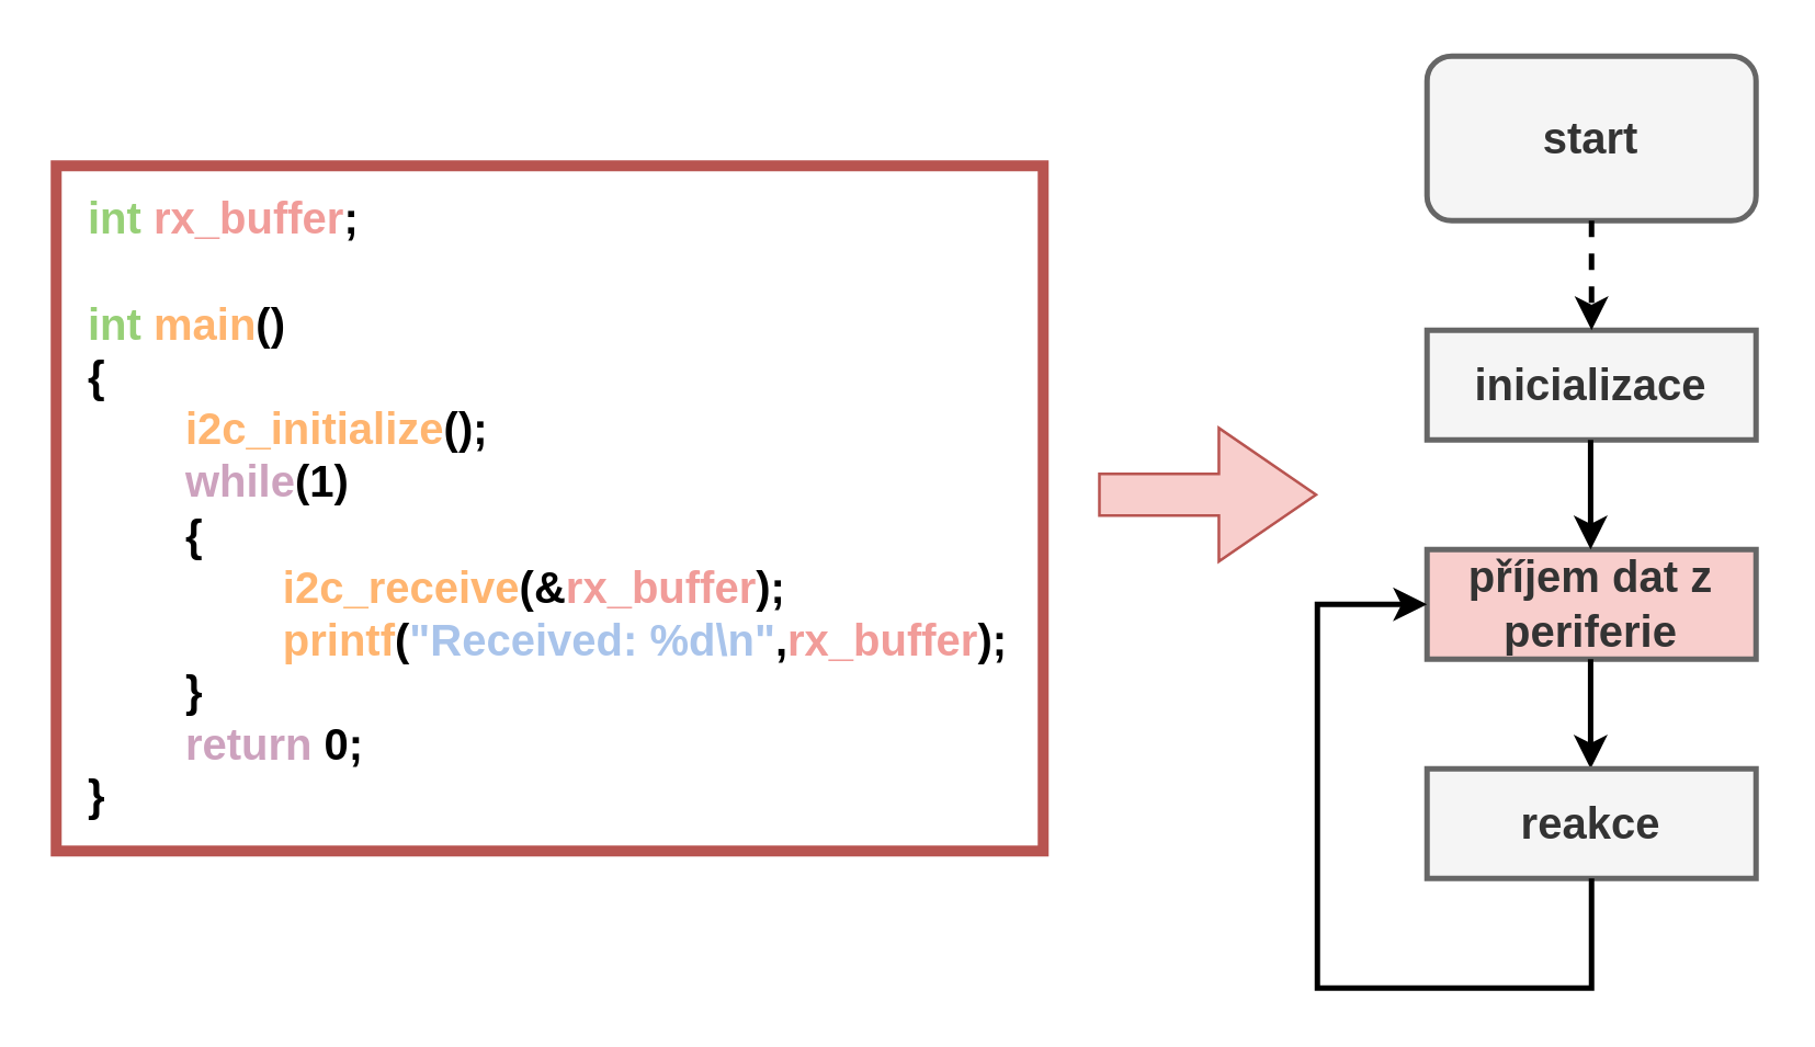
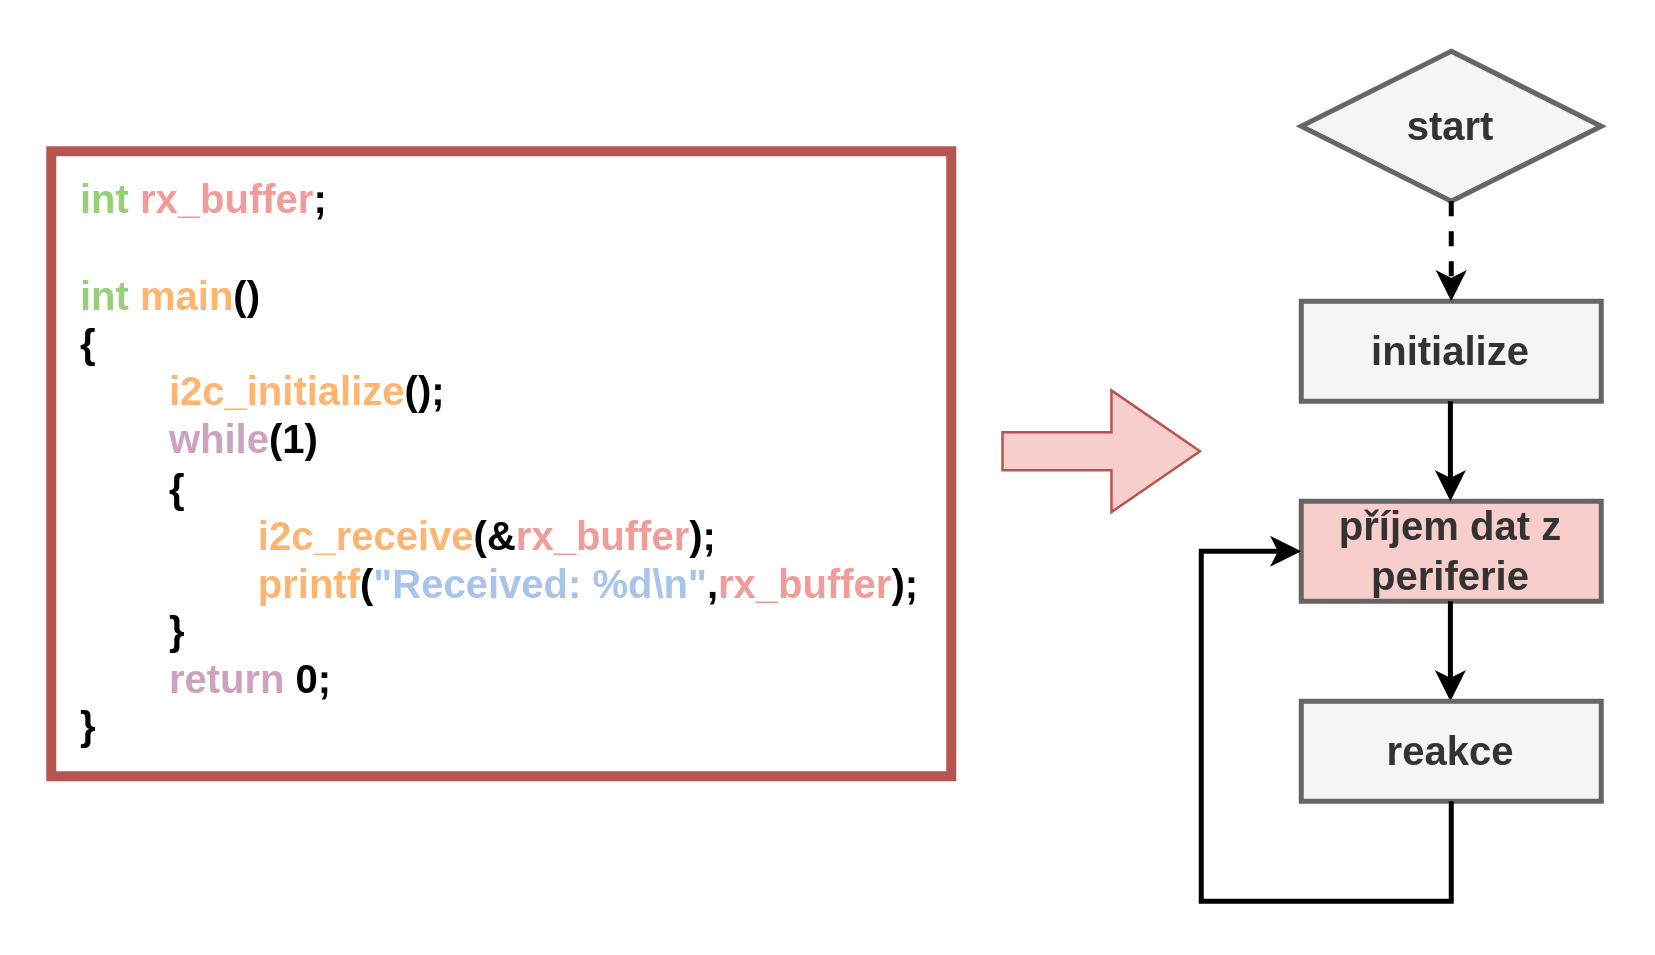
- <mxCell id="5" value="&lt;font style=&quot;font-size: 16px;&quot;&gt;&lt;b&gt;start&lt;/b&gt;&lt;/font&gt;" style="rounded=1;whiteSpace=wrap;html=1;strokeWidth=2;fillColor=#f5f5f5;fontColor=#333333;strokeColor=#666666;" vertex="1" parent="1"><mxGeometry x="520" y="20" width="120" height="60" as="geometry" /></mxCell>
+ <mxCell id="5" value="&lt;font style=&quot;font-size: 16px;&quot;&gt;&lt;b&gt;start&lt;/b&gt;&lt;/font&gt;" style="rhombus;whiteSpace=wrap;html=1;strokeWidth=2;fillColor=#f5f5f5;fontColor=#333333;strokeColor=#666666;" vertex="1" parent="1"><mxGeometry x="520" y="20" width="120" height="60" as="geometry" /></mxCell>
- <mxCell id="6" value="&lt;b&gt;&lt;font style=&quot;font-size: 16px;&quot;&gt;inicializace&lt;/font&gt;&lt;/b&gt;" style="rounded=0;whiteSpace=wrap;html=1;strokeWidth=2;fillColor=#f5f5f5;fontColor=#333333;strokeColor=#666666;" vertex="1" parent="1"><mxGeometry x="520" y="120" width="120" height="40" as="geometry" /></mxCell>
+ <mxCell id="6" value="&lt;b&gt;&lt;font style=&quot;font-size: 16px;&quot;&gt;initialize&lt;/font&gt;&lt;/b&gt;" style="rounded=0;whiteSpace=wrap;html=1;strokeWidth=2;fillColor=#f5f5f5;fontColor=#333333;strokeColor=#666666;" vertex="1" parent="1"><mxGeometry x="520" y="120" width="120" height="40" as="geometry" /></mxCell>
